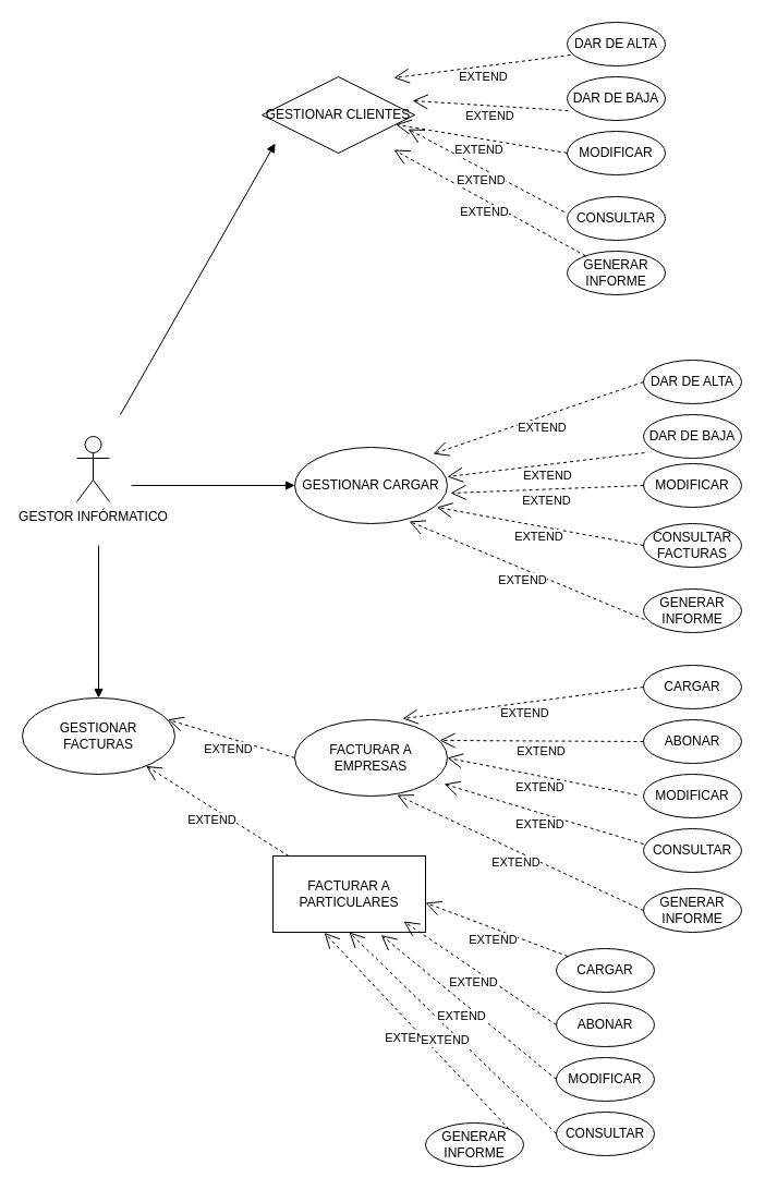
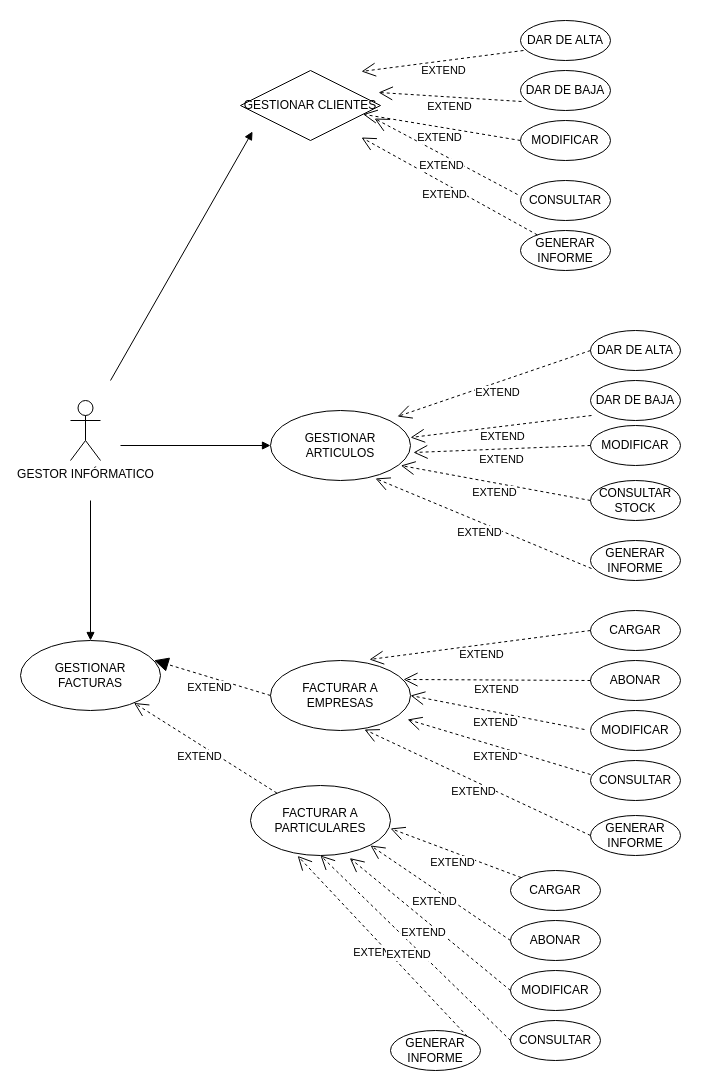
- <mxCell id="4" value="GESTIONAR CARGAR" style="ellipse;whiteSpace=wrap;html=1;" parent="1" vertex="1"><mxGeometry x="270" y="410" width="140" height="70" as="geometry" /></mxCell>
+ <mxCell id="4" value="GESTIONAR ARTICULOS" style="ellipse;whiteSpace=wrap;html=1;" parent="1" vertex="1"><mxGeometry x="270" y="410" width="140" height="70" as="geometry" /></mxCell>
- <mxCell id="21" value="CONSULTAR FACTURAS" style="ellipse;whiteSpace=wrap;html=1;" parent="1" vertex="1"><mxGeometry x="590" y="480" width="90" height="40" as="geometry" /></mxCell>
+ <mxCell id="21" value="CONSULTAR STOCK" style="ellipse;whiteSpace=wrap;html=1;" parent="1" vertex="1"><mxGeometry x="590" y="480" width="90" height="40" as="geometry" /></mxCell>
- <mxCell id="11" value="EXTEND" style="endArrow=open;endSize=12;dashed=1;html=1;rounded=0;entryX=0.954;entryY=0.283;entryDx=0;entryDy=0;entryPerimeter=0;exitX=0;exitY=0.5;exitDx=0;exitDy=0;" parent="1" source="9" target="5" edge="1"><mxGeometry y="10" width="160" relative="1" as="geometry"><mxPoint x="304" y="770" as="sourcePoint" /><mxPoint x="464" y="770" as="targetPoint" /><Array as="points" /><mxPoint as="offset" /></mxGeometry></mxCell>
+ <mxCell id="11" value="EXTEND" style="endArrow=block;endSize=12;dashed=1;html=1;rounded=0;entryX=0.954;entryY=0.283;entryDx=0;entryDy=0;entryPerimeter=0;exitX=0;exitY=0.5;exitDx=0;exitDy=0;" parent="1" source="9" target="5" edge="1"><mxGeometry y="10" width="160" relative="1" as="geometry"><mxPoint x="304" y="770" as="sourcePoint" /><mxPoint x="464" y="770" as="targetPoint" /><Array as="points" /><mxPoint as="offset" /></mxGeometry></mxCell>
- <mxCell id="10" value="FACTURAR A PARTICULARES" style="whiteSpace=wrap;html=1;rounded=0;" parent="1" vertex="1"><mxGeometry x="250" y="785" width="140" height="70" as="geometry" /></mxCell>
+ <mxCell id="10" value="FACTURAR A PARTICULARES" style="ellipse;whiteSpace=wrap;html=1;" parent="1" vertex="1"><mxGeometry x="250" y="785" width="140" height="70" as="geometry" /></mxCell>
